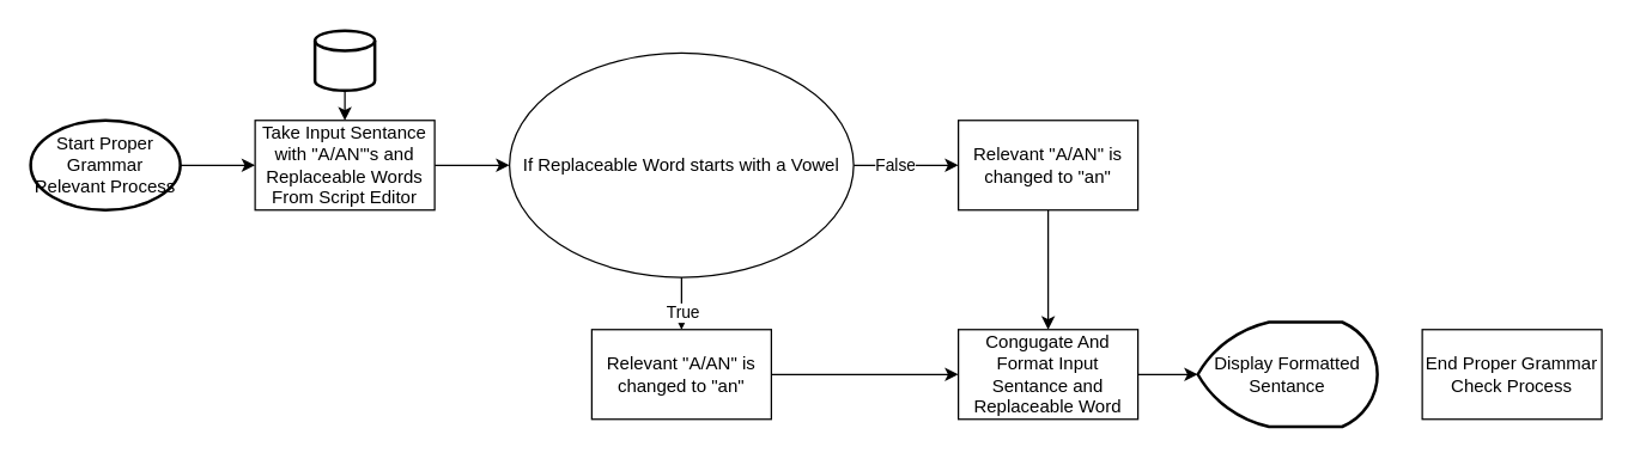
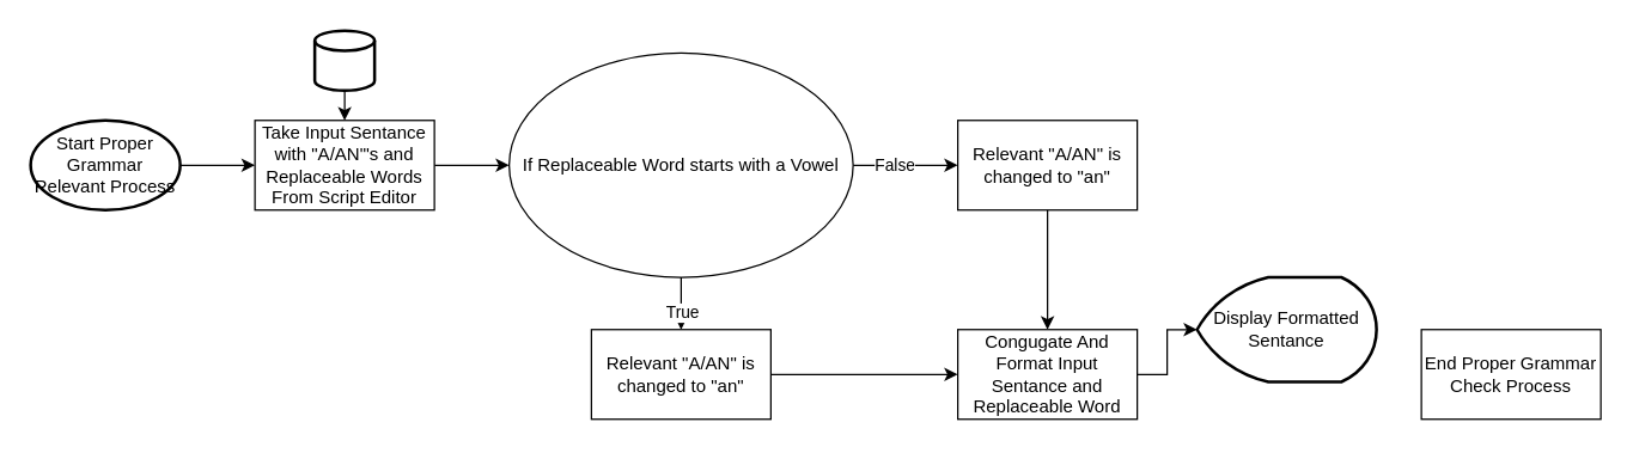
- <mxCell id="20" value="Display Formatted Sentance" style="strokeWidth=2;html=1;shape=mxgraph.flowchart.display;whiteSpace=wrap;" vertex="1" parent="1"><mxGeometry x="800" y="215" width="120" height="70" as="geometry" /></mxCell>
+ <mxCell id="20" value="Display Formatted Sentance" style="strokeWidth=2;html=1;shape=mxgraph.flowchart.display;whiteSpace=wrap;" vertex="1" parent="1"><mxGeometry x="800" y="185" width="120" height="70" as="geometry" /></mxCell>
